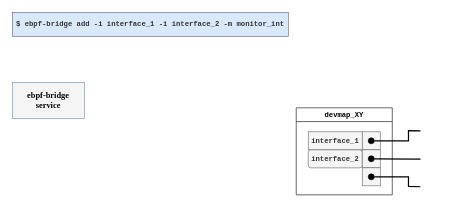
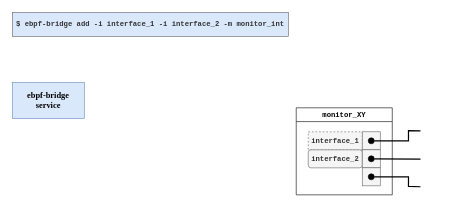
- <mxCell id="14" value="&lt;font face=&quot;Verdana&quot;&gt;&lt;span style=&quot;font-size: 14px;&quot;&gt;&lt;b&gt;ebpf-bridge&lt;br&gt;service&lt;br&gt;&lt;/b&gt;&lt;/span&gt;&lt;/font&gt;" style="rounded=0;whiteSpace=wrap;html=1;fillColor=#f5f5f5;strokeColor=#6c8ebf;" parent="1" vertex="1"><mxGeometry x="20" y="136.9" width="120" height="60" as="geometry" /></mxCell>
+ <mxCell id="14" value="&lt;font face=&quot;Verdana&quot;&gt;&lt;span style=&quot;font-size: 14px;&quot;&gt;&lt;b&gt;ebpf-bridge&lt;br&gt;service&lt;br&gt;&lt;/b&gt;&lt;/span&gt;&lt;/font&gt;" style="rounded=0;whiteSpace=wrap;html=1;fillColor=#dae8fc;strokeColor=#6c8ebf;" parent="1" vertex="1"><mxGeometry x="20" y="136.9" width="120" height="60" as="geometry" /></mxCell>
- <mxCell id="2" value="devmap_XY" style="swimlane;whiteSpace=wrap;html=1;fontFamily=Courier New;fillColor=#FFFFFF;" parent="1" vertex="1"><mxGeometry x="493" y="179" width="160" height="145" as="geometry" /></mxCell>
+ <mxCell id="2" value="monitor_XY" style="swimlane;whiteSpace=wrap;html=1;fontFamily=Courier New;fillColor=#FFFFFF;" parent="1" vertex="1"><mxGeometry x="493" y="179" width="160" height="145" as="geometry" /></mxCell>
- <mxCell id="4" value="&lt;font face=&quot;Courier New&quot;&gt;&lt;b&gt;interface_1&lt;/b&gt;&lt;/font&gt;" style="rounded=0;whiteSpace=wrap;html=1;fillColor=#f5f5f5;fontColor=#333333;strokeColor=#666666;" parent="3" vertex="1"><mxGeometry width="90" height="30" as="geometry" /></mxCell>
+ <mxCell id="4" value="&lt;font face=&quot;Courier New&quot;&gt;&lt;b&gt;interface_1&lt;/b&gt;&lt;/font&gt;" style="rounded=0;whiteSpace=wrap;html=1;fillColor=#f5f5f5;fontColor=#333333;strokeColor=#666666;dashed=1;" parent="3" vertex="1"><mxGeometry width="90" height="30" as="geometry" /></mxCell>
